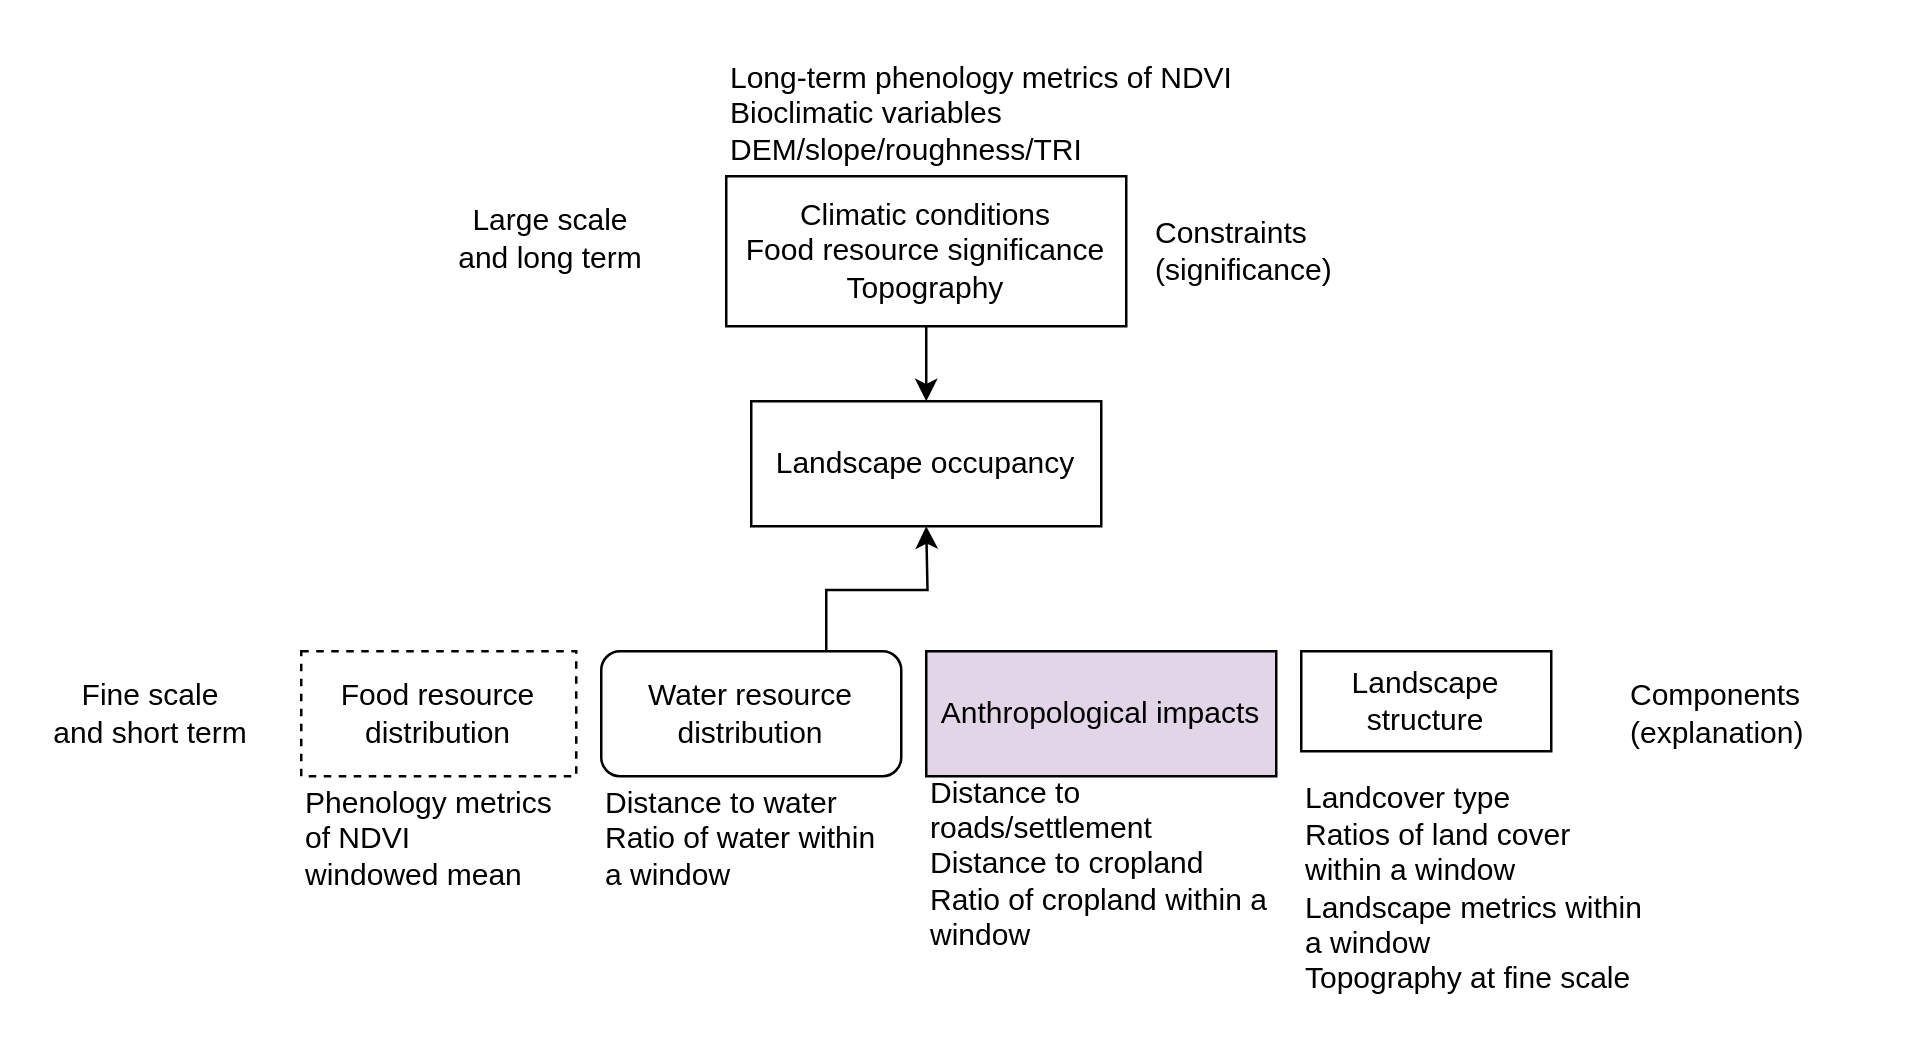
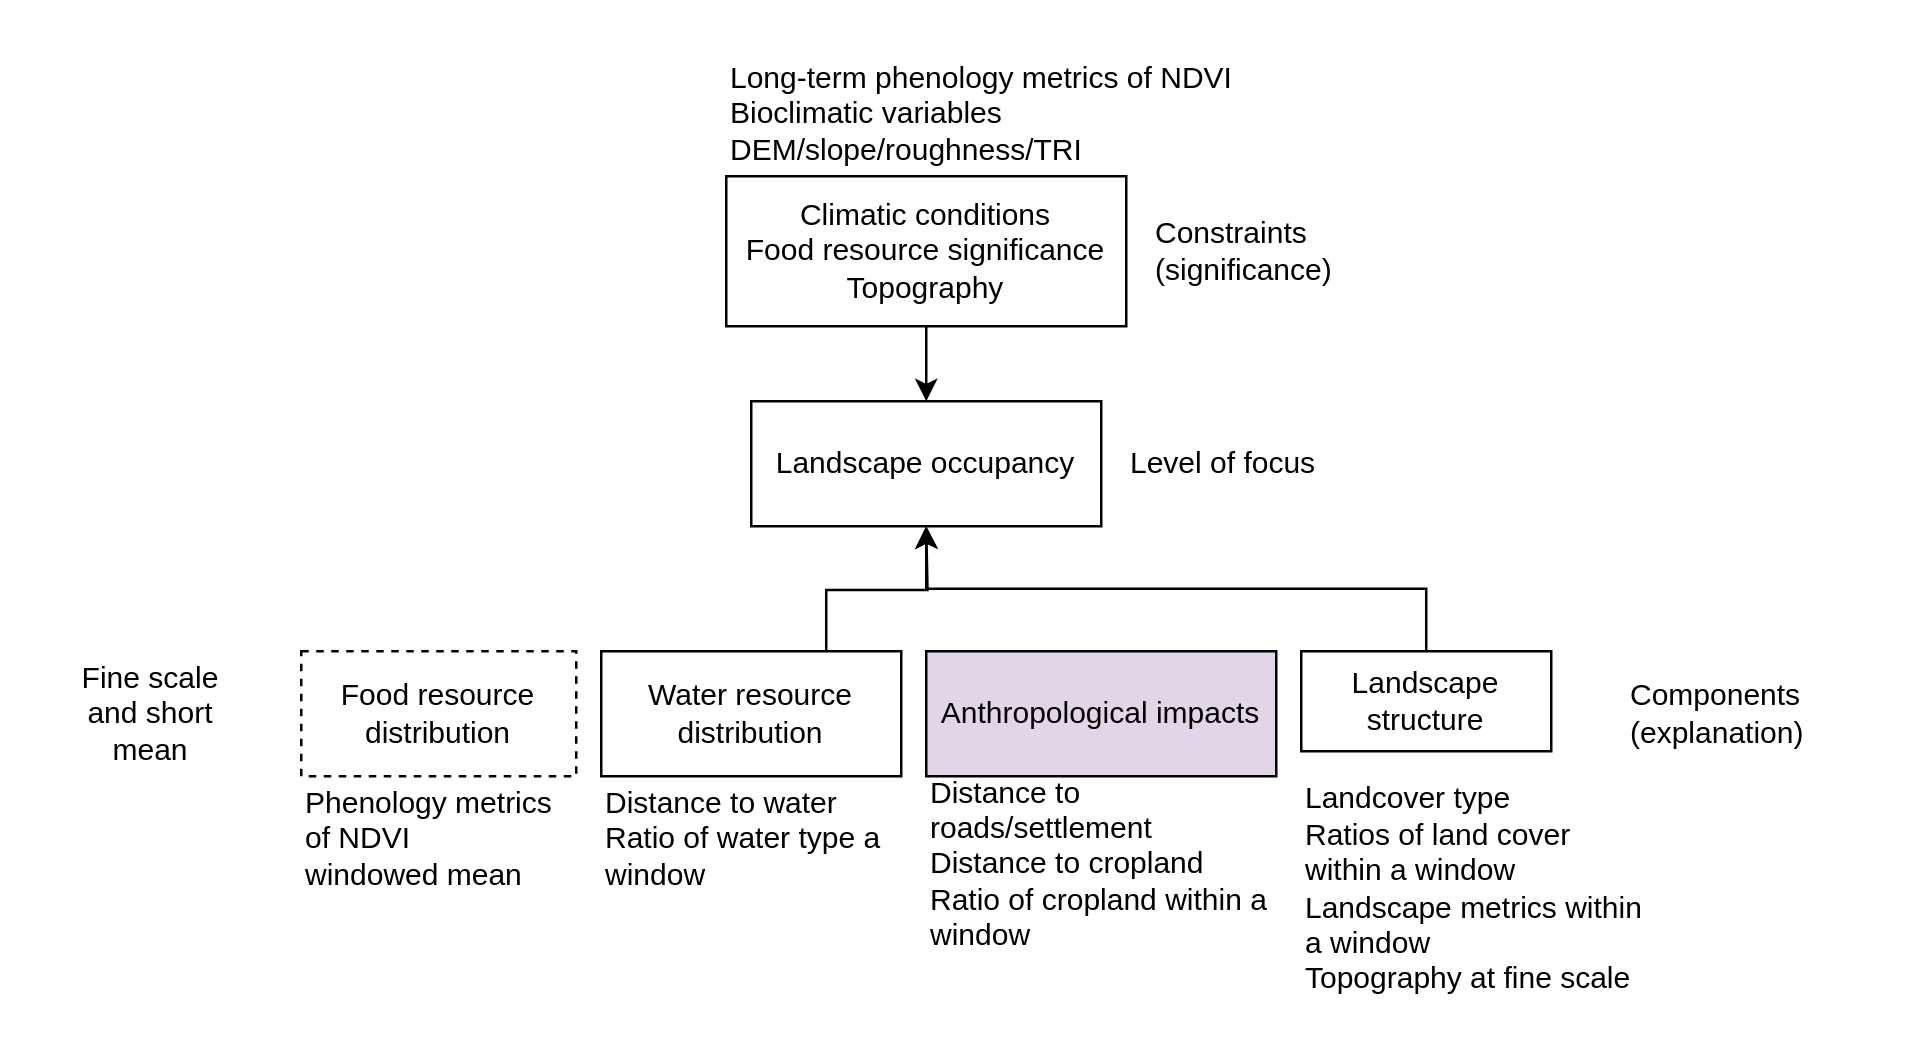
- <mxCell id="19" value="Large scale and long term" style="text;html=1;strokeColor=none;fillColor=none;align=center;verticalAlign=middle;whiteSpace=wrap;rounded=0;" vertex="1" parent="1"><mxGeometry x="180" y="80" width="80" height="30" as="geometry" /></mxCell>
+ <mxCell id="3" value="Level of focus" style="text;html=1;strokeColor=none;fillColor=none;align=left;verticalAlign=middle;whiteSpace=wrap;rounded=0;" vertex="1" parent="1"><mxGeometry x="450" y="170" width="90" height="30" as="geometry" /></mxCell>
+ <mxCell id="11" style="edgeStyle=orthogonalEdgeStyle;rounded=0;orthogonalLoop=1;jettySize=auto;html=1;exitX=0.5;exitY=0;exitDx=0;exitDy=0;entryX=0.5;entryY=1;entryDx=0;entryDy=0;" edge="1" parent="1" source="12" target="2"><mxGeometry relative="1" as="geometry" /></mxCell>
- <mxCell id="20" value="Fine scale and short term" style="text;html=1;strokeColor=none;fillColor=none;align=center;verticalAlign=middle;whiteSpace=wrap;rounded=0;" vertex="1" parent="1"><mxGeometry x="20" y="270" width="80" height="30" as="geometry" /></mxCell>
+ <mxCell id="20" value="Fine scale and short mean" style="text;html=1;strokeColor=none;fillColor=none;align=center;verticalAlign=middle;whiteSpace=wrap;rounded=0;" vertex="1" parent="1"><mxGeometry x="20" y="270" width="80" height="30" as="geometry" /></mxCell>
- <mxCell id="9" value="Water resource distribution" style="whiteSpace=wrap;html=1;rounded=1;" vertex="1" parent="1"><mxGeometry x="240" y="260" width="120" height="50" as="geometry" /></mxCell>
+ <mxCell id="9" value="Water resource distribution" style="rounded=0;whiteSpace=wrap;html=1;" vertex="1" parent="1"><mxGeometry x="240" y="260" width="120" height="50" as="geometry" /></mxCell>
- <mxCell id="15" value="Distance to water&lt;br&gt;Ratio of water within a window" style="text;html=1;strokeColor=none;fillColor=none;align=left;verticalAlign=middle;whiteSpace=wrap;rounded=0;" vertex="1" parent="1"><mxGeometry x="240" y="310" width="120" height="50" as="geometry" /></mxCell>
+ <mxCell id="15" value="Distance to water&lt;br&gt;Ratio of water type a window" style="text;html=1;strokeColor=none;fillColor=none;align=left;verticalAlign=middle;whiteSpace=wrap;rounded=0;" vertex="1" parent="1"><mxGeometry x="240" y="310" width="120" height="50" as="geometry" /></mxCell>
